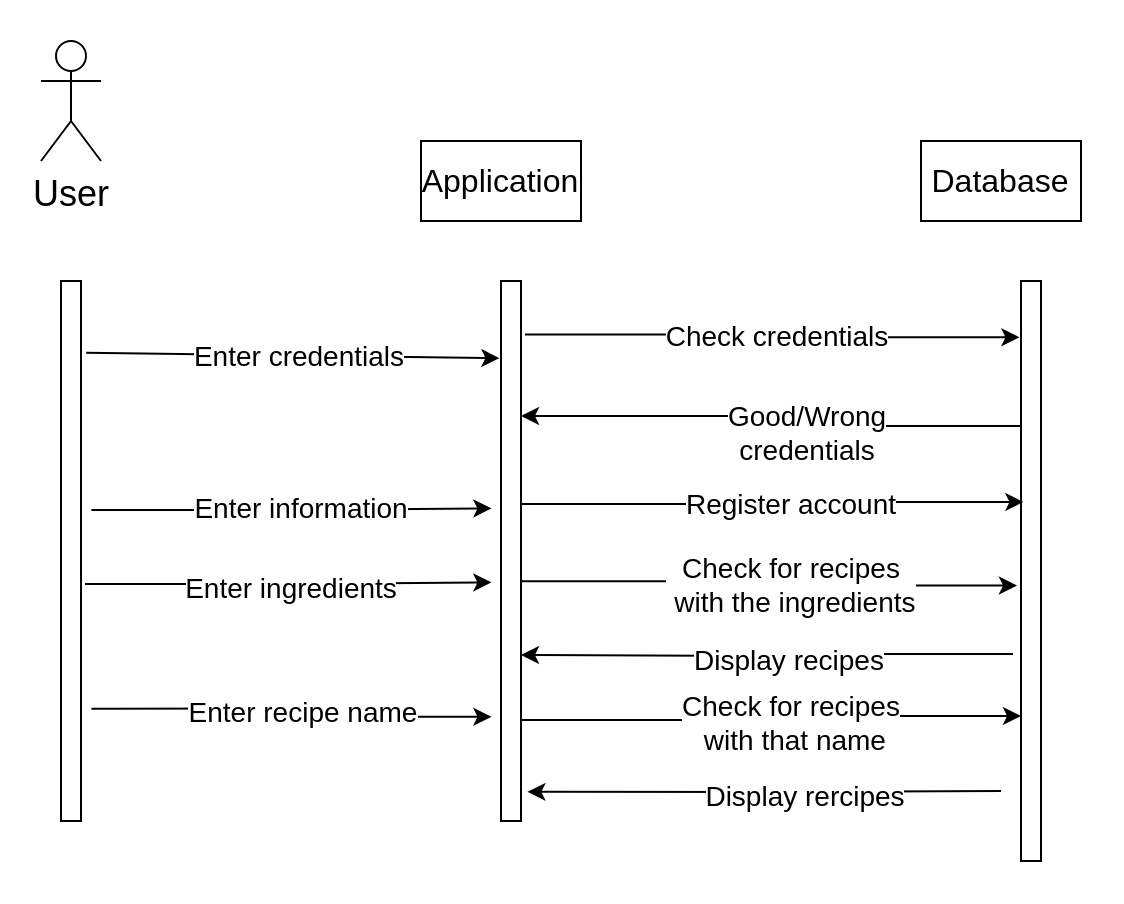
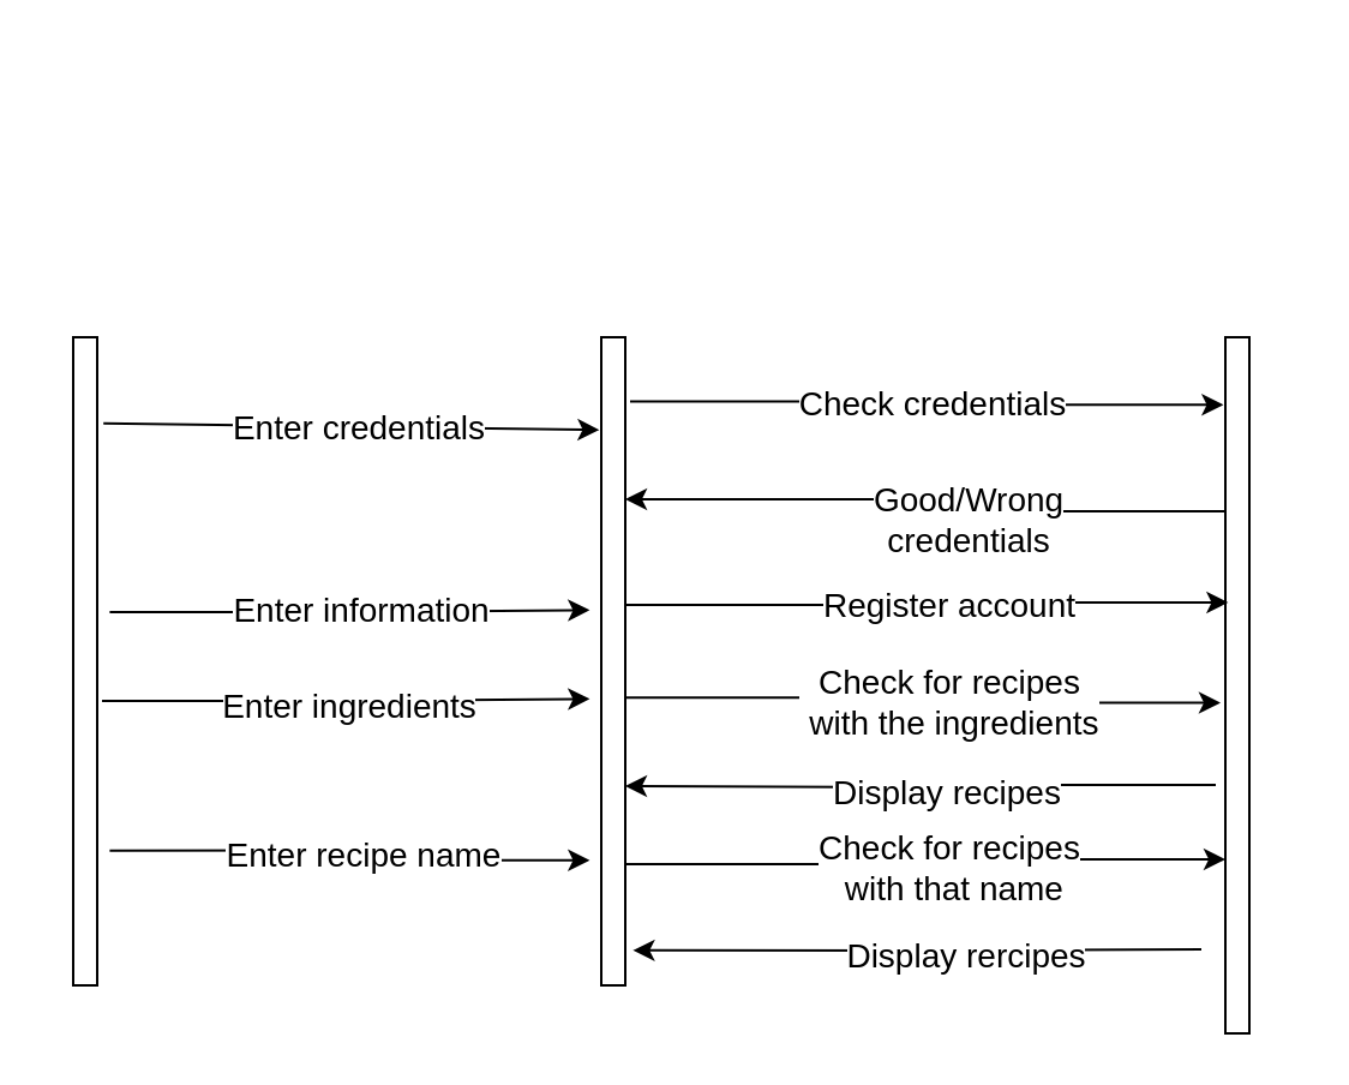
- <mxCell id="2" value="User&lt;br style=&quot;font-size: 18px;&quot;&gt;" style="shape=umlActor;verticalLabelPosition=bottom;verticalAlign=top;html=1;outlineConnect=0;fontSize=18;fillColor=none;" parent="1" vertex="1"><mxGeometry x="20" y="20" width="30" height="60" as="geometry" /></mxCell>
- <mxCell id="3" value="Application" style="rounded=0;whiteSpace=wrap;html=1;fontSize=16;fillColor=none;" parent="1" vertex="1"><mxGeometry x="210" y="70" width="80" height="40" as="geometry" /></mxCell>
- <mxCell id="4" value="Database" style="rounded=0;whiteSpace=wrap;html=1;fontSize=16;fillColor=none;" parent="1" vertex="1"><mxGeometry x="460" y="70" width="80" height="40" as="geometry" /></mxCell>
